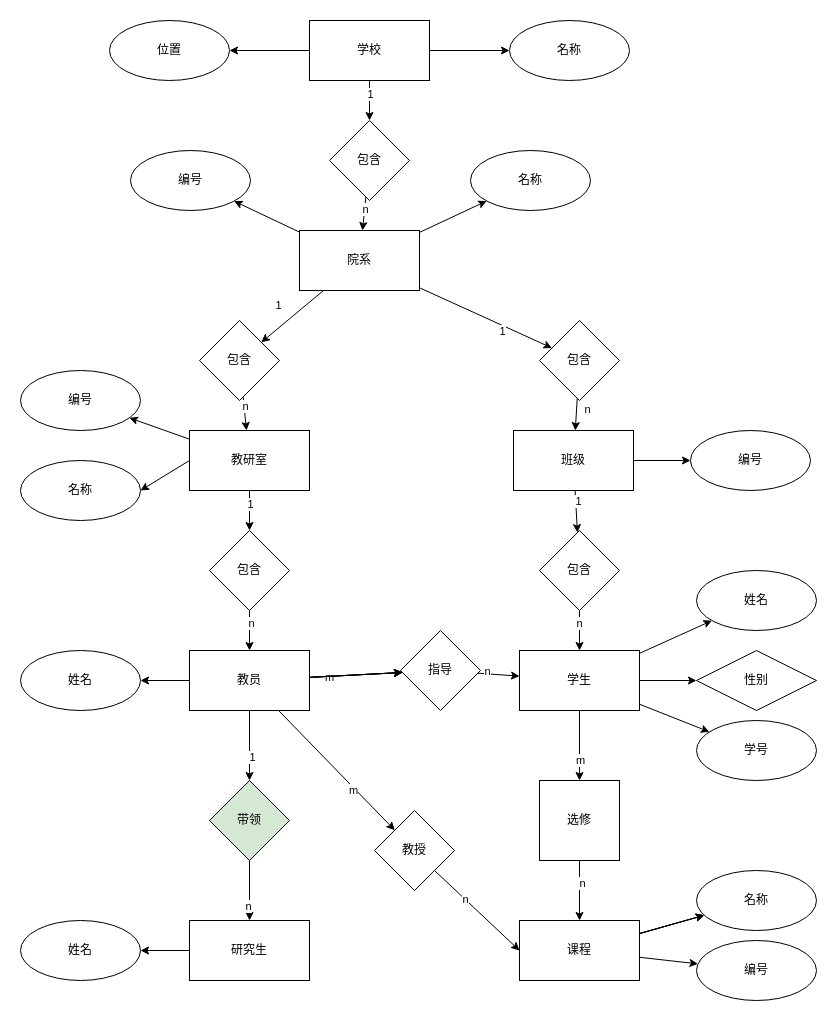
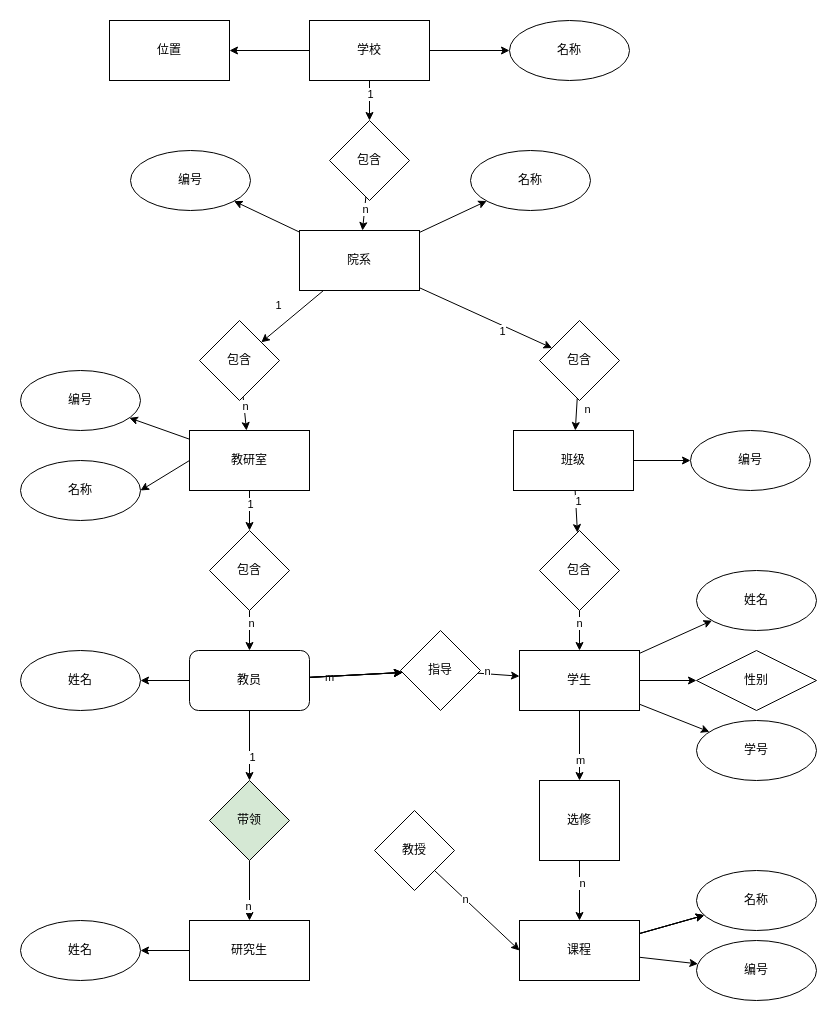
- <mxCell id="72" value="位置" style="ellipse;whiteSpace=wrap;html=1;rounded=0;" parent="1" vertex="1"><mxGeometry x="109" y="20" width="120" height="60" as="geometry" /></mxCell>
+ <mxCell id="72" value="位置" style="whiteSpace=wrap;html=1;rounded=0;" parent="1" vertex="1"><mxGeometry x="109" y="20" width="120" height="60" as="geometry" /></mxCell>
- <mxCell id="44" value="教员" style="whiteSpace=wrap;html=1;rounded=0;" parent="1" vertex="1"><mxGeometry x="189" y="650" width="120" height="60" as="geometry" /></mxCell>
+ <mxCell id="44" value="教员" style="whiteSpace=wrap;html=1;rounded=1;" parent="1" vertex="1"><mxGeometry x="189" y="650" width="120" height="60" as="geometry" /></mxCell>
- <mxCell id="42" value="" style="edgeStyle=none;html=1;" parent="1" source="44" target="79" edge="1"><mxGeometry relative="1" as="geometry" /></mxCell>
- <mxCell id="43" value="m" style="edgeLabel;html=1;align=center;verticalAlign=middle;resizable=0;points=[];" parent="42" vertex="1" connectable="0"><mxGeometry x="0.312" y="-2" relative="1" as="geometry"><mxPoint as="offset" /></mxGeometry></mxCell>
